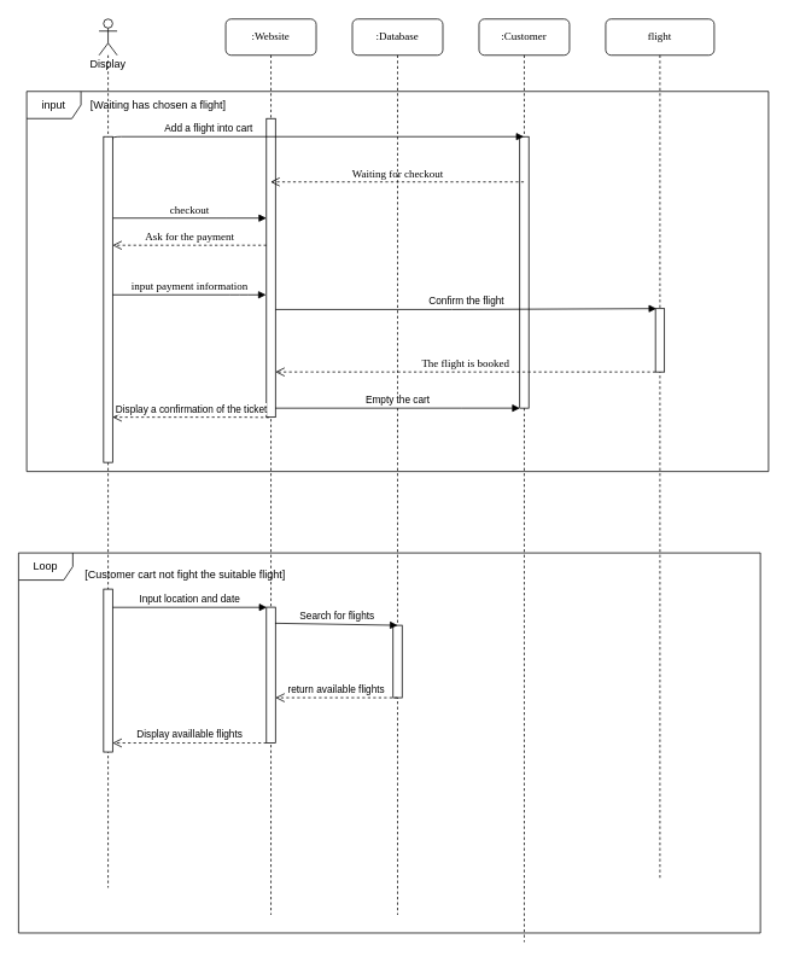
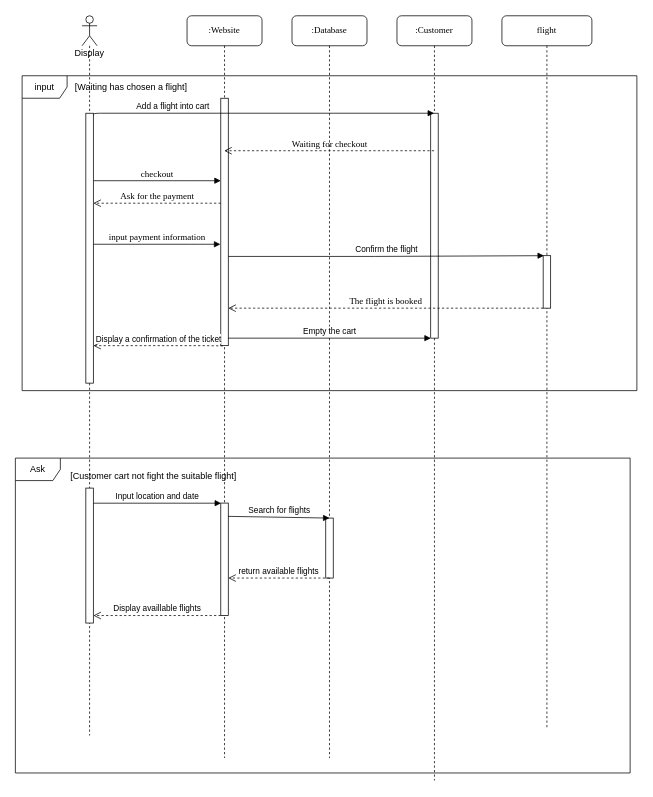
- <mxCell id="29" value="Loop" style="shape=umlFrame;whiteSpace=wrap;html=1;" vertex="1" parent="1"><mxGeometry x="20" y="610" width="820" height="420" as="geometry" /></mxCell>
+ <mxCell id="29" value="Ask" style="shape=umlFrame;whiteSpace=wrap;html=1;" vertex="1" parent="1"><mxGeometry x="20" y="610" width="820" height="420" as="geometry" /></mxCell>
